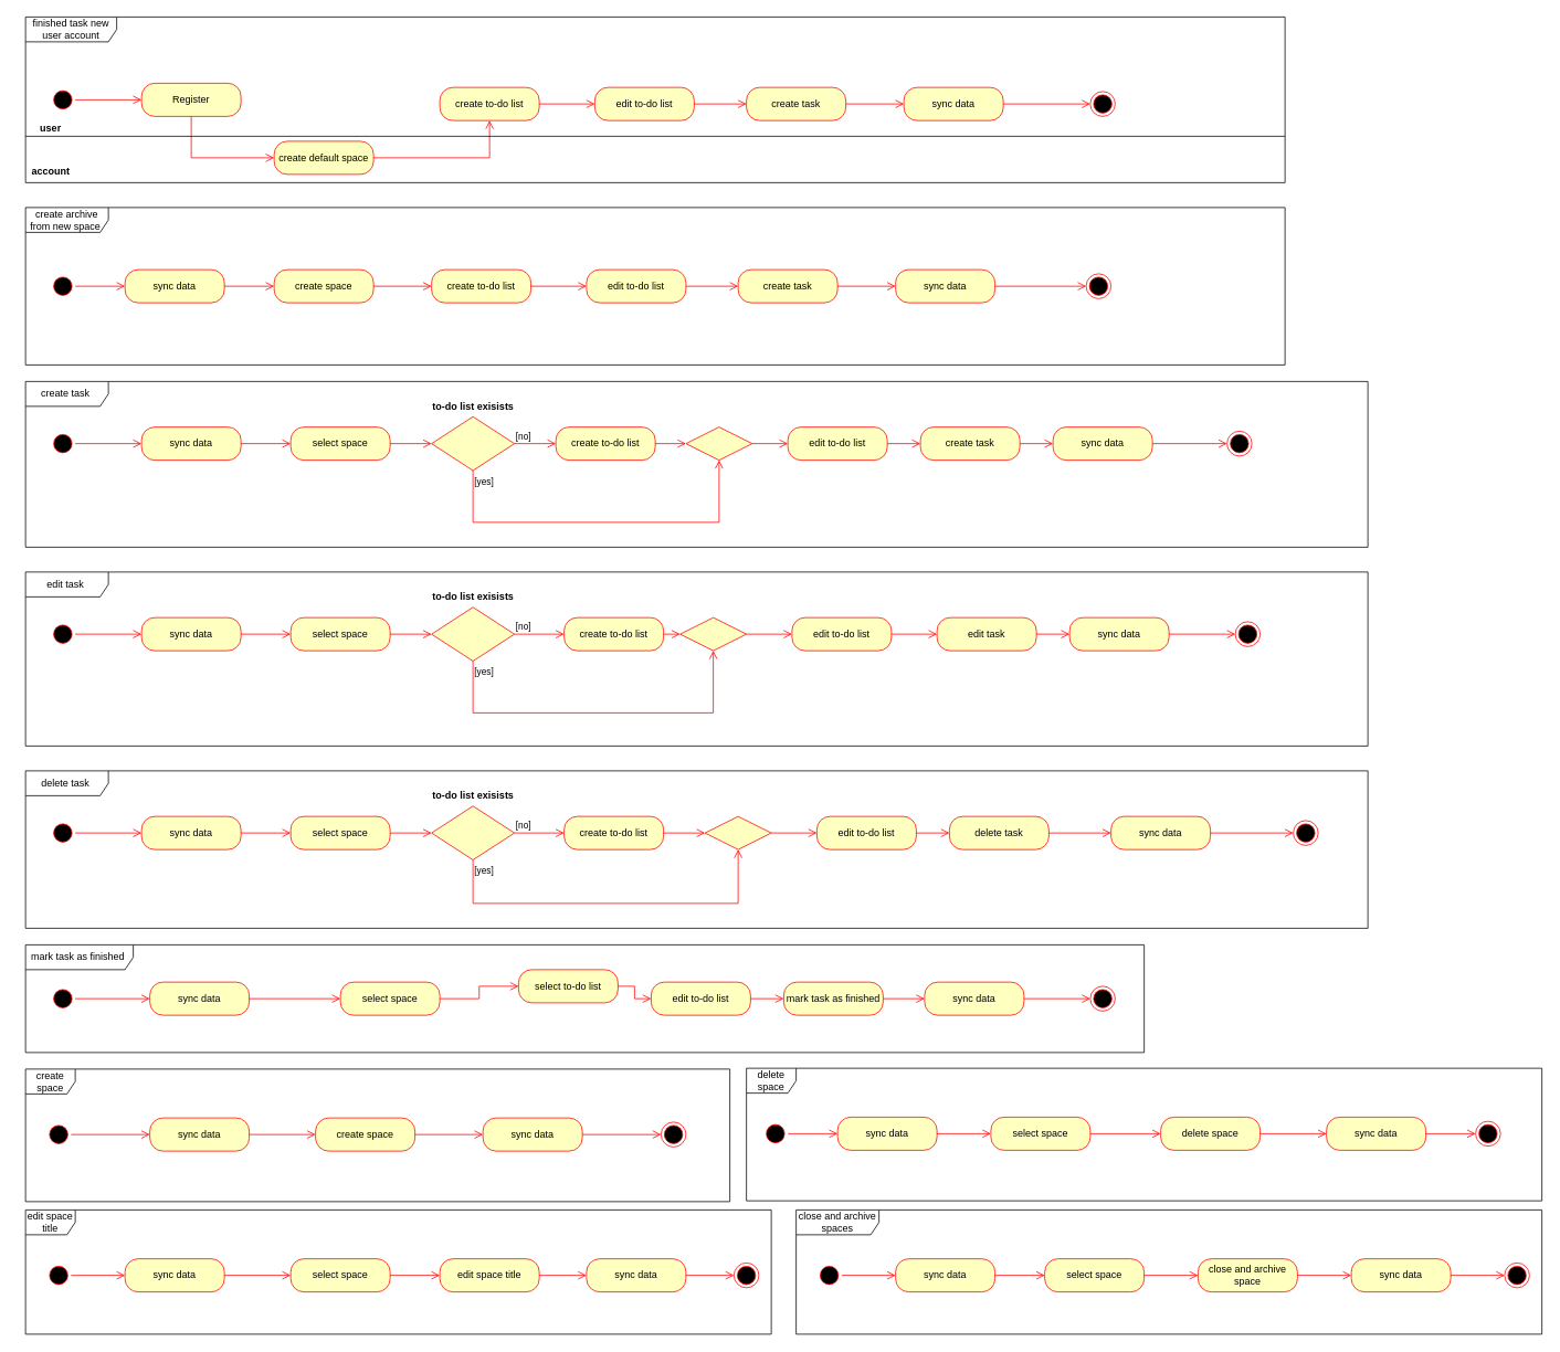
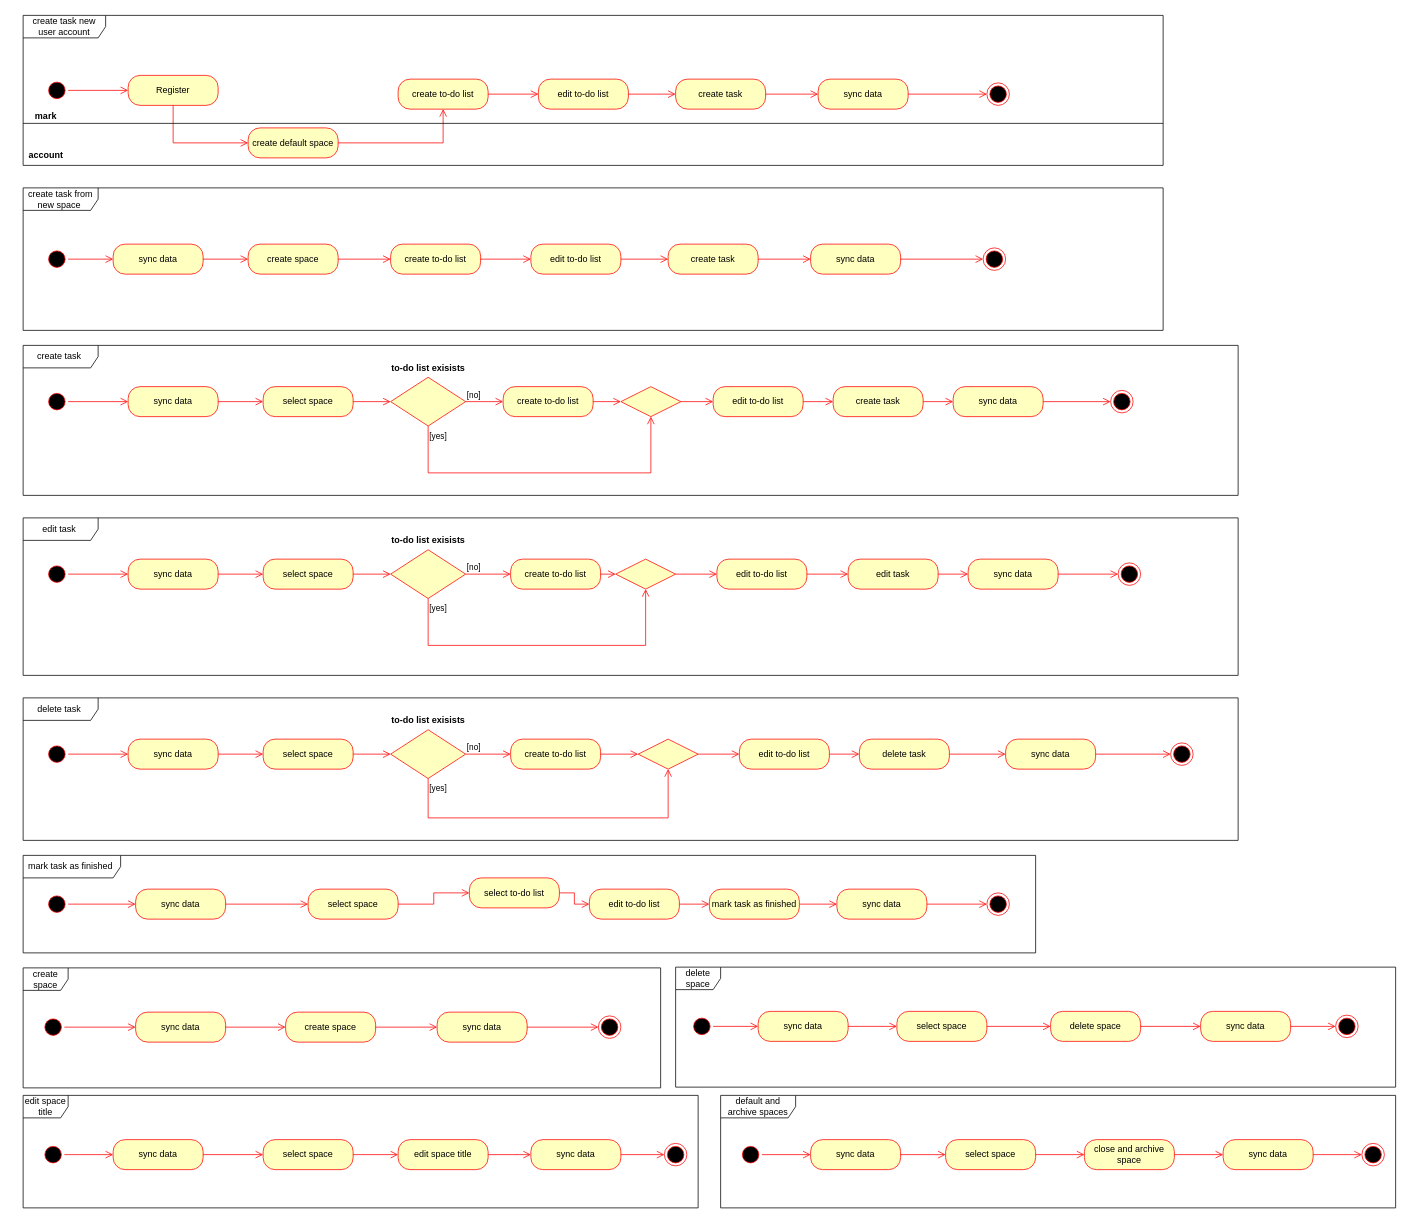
- <mxCell id="17" value="finished task new user account" style="shape=umlFrame;whiteSpace=wrap;html=1;pointerEvents=0;width=110;height=30;" parent="1" vertex="1"><mxGeometry x="30" y="20" width="1520" height="200" as="geometry" /></mxCell>
+ <mxCell id="17" value="create task new user account" style="shape=umlFrame;whiteSpace=wrap;html=1;pointerEvents=0;width=110;height=30;" parent="1" vertex="1"><mxGeometry x="30" y="20" width="1520" height="200" as="geometry" /></mxCell>
- <mxCell id="98" value="user" style="text;align=center;fontStyle=1;verticalAlign=middle;spacingLeft=3;spacingRight=3;strokeColor=none;rotatable=0;points=[[0,0.5],[1,0.5]];portConstraint=eastwest;html=1;" parent="1" vertex="1"><mxGeometry y="142" width="80" height="26" as="geometry" x="20" /></mxCell>
+ <mxCell id="98" value="mark" style="text;align=center;fontStyle=1;verticalAlign=middle;spacingLeft=3;spacingRight=3;strokeColor=none;rotatable=0;points=[[0,0.5],[1,0.5]];portConstraint=eastwest;html=1;" parent="1" vertex="1"><mxGeometry y="142" width="80" height="26" as="geometry" x="20" /></mxCell>
- <mxCell id="31" value="create archive from new space&amp;nbsp;" style="shape=umlFrame;whiteSpace=wrap;html=1;pointerEvents=0;width=100;height=30;" parent="1" vertex="1"><mxGeometry x="30" y="250" width="1520" height="190" as="geometry" /></mxCell>
+ <mxCell id="31" value="create task from new space&amp;nbsp;" style="shape=umlFrame;whiteSpace=wrap;html=1;pointerEvents=0;width=100;height=30;" parent="1" vertex="1"><mxGeometry x="30" y="250" width="1520" height="190" as="geometry" /></mxCell>
- <mxCell id="139" value="close and archive spaces&lt;span id=&quot;docs-internal-guid-0322f85c-7fff-1cc9-a8cc-62a948b5867b&quot;&gt;&lt;/span&gt;&lt;span id=&quot;docs-internal-guid-0322f85c-7fff-1cc9-a8cc-62a948b5867b&quot;&gt;&lt;/span&gt;" style="shape=umlFrame;whiteSpace=wrap;html=1;pointerEvents=0;width=100;height=30;" parent="1" vertex="1"><mxGeometry x="960" y="1460" width="900" height="150" as="geometry" /></mxCell>
+ <mxCell id="139" value="default and archive spaces&lt;span id=&quot;docs-internal-guid-0322f85c-7fff-1cc9-a8cc-62a948b5867b&quot;&gt;&lt;/span&gt;&lt;span id=&quot;docs-internal-guid-0322f85c-7fff-1cc9-a8cc-62a948b5867b&quot;&gt;&lt;/span&gt;" style="shape=umlFrame;whiteSpace=wrap;html=1;pointerEvents=0;width=100;height=30;" parent="1" vertex="1"><mxGeometry x="960" y="1460" width="900" height="150" as="geometry" /></mxCell>
